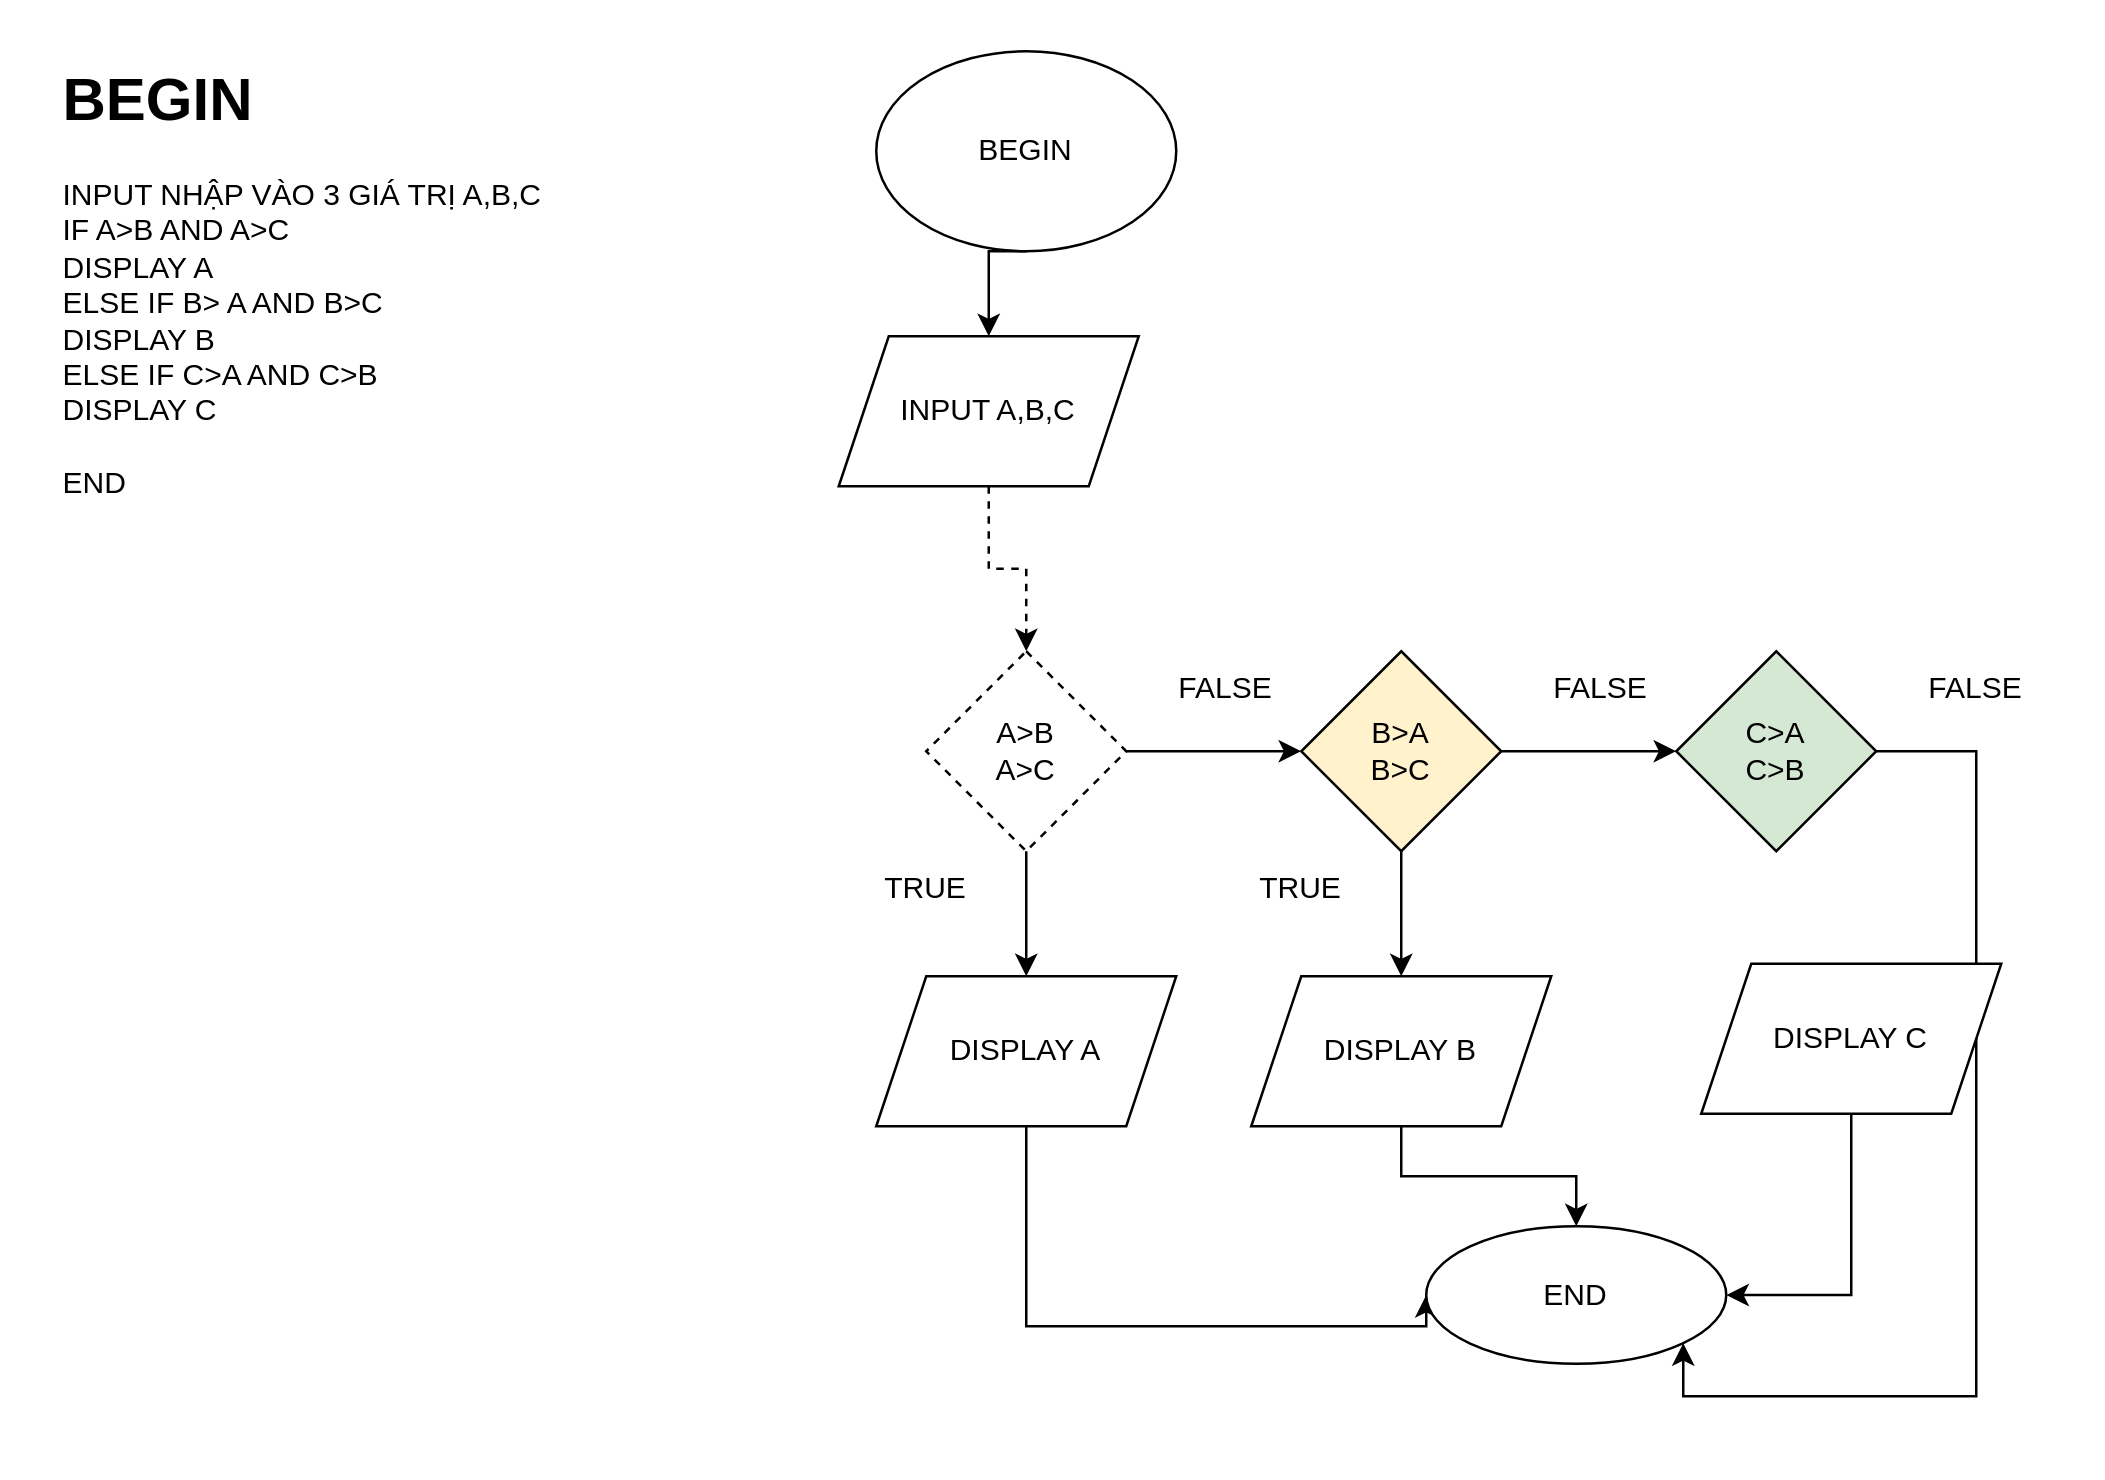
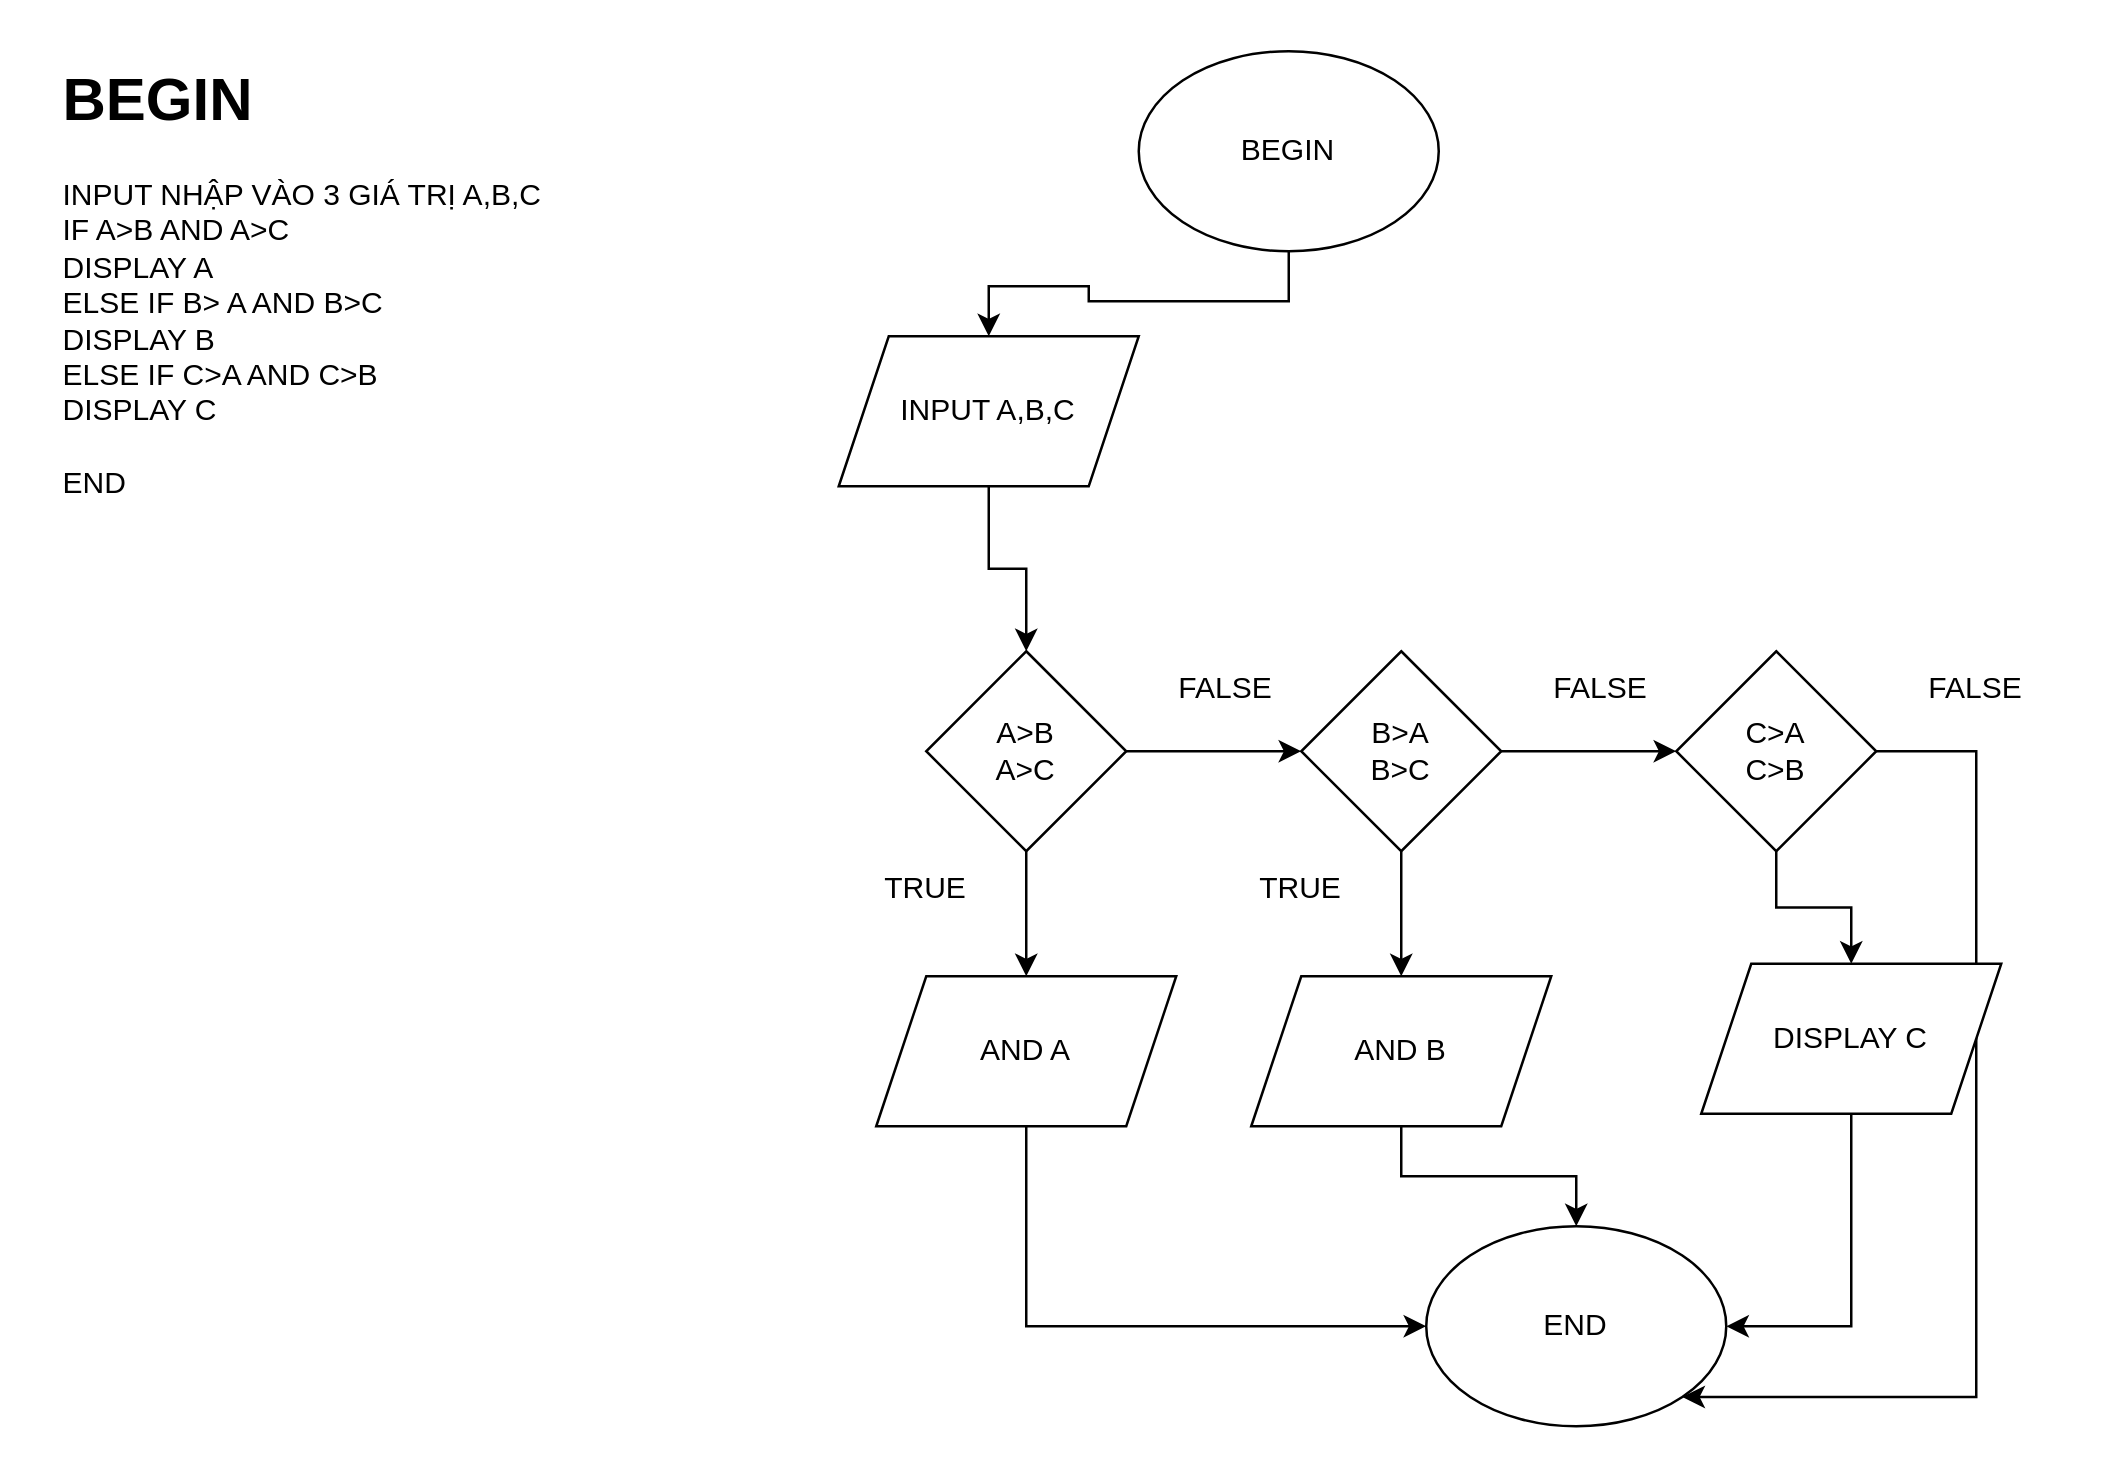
- <mxCell id="4" value="BEGIN" style="ellipse;whiteSpace=wrap;html=1;" vertex="1" parent="1"><mxGeometry x="350" y="20" width="120" height="80" as="geometry" /></mxCell>
+ <mxCell id="4" value="BEGIN" style="ellipse;whiteSpace=wrap;html=1;" vertex="1" parent="1"><mxGeometry x="455" y="20" width="120" height="80" as="geometry" /></mxCell>
- <mxCell id="5" style="edgeStyle=orthogonalEdgeStyle;rounded=0;orthogonalLoop=1;jettySize=auto;html=1;entryX=0.5;entryY=0;entryDx=0;entryDy=0;dashed=1;" edge="1" parent="1" source="6" target="9"><mxGeometry relative="1" as="geometry" /></mxCell>
+ <mxCell id="5" style="edgeStyle=orthogonalEdgeStyle;rounded=0;orthogonalLoop=1;jettySize=auto;html=1;entryX=0.5;entryY=0;entryDx=0;entryDy=0;" edge="1" parent="1" source="6" target="9"><mxGeometry relative="1" as="geometry" /></mxCell>
- <mxCell id="9" value="A&amp;gt;B&lt;br&gt;A&amp;gt;C" style="rhombus;whiteSpace=wrap;html=1;dashed=1;" vertex="1" parent="1"><mxGeometry x="370" y="260" width="80" height="80" as="geometry" /></mxCell>
+ <mxCell id="9" value="A&amp;gt;B&lt;br&gt;A&amp;gt;C" style="rhombus;whiteSpace=wrap;html=1;" vertex="1" parent="1"><mxGeometry x="370" y="260" width="80" height="80" as="geometry" /></mxCell>
- <mxCell id="14" value="B&amp;gt;A&lt;br&gt;B&amp;gt;C" style="rhombus;whiteSpace=wrap;html=1;fillColor=#fff2cc;" vertex="1" parent="1"><mxGeometry x="520" y="260" width="80" height="80" as="geometry" /></mxCell>
+ <mxCell id="14" value="B&amp;gt;A&lt;br&gt;B&amp;gt;C" style="rhombus;whiteSpace=wrap;html=1;" vertex="1" parent="1"><mxGeometry x="520" y="260" width="80" height="80" as="geometry" /></mxCell>
- <mxCell id="23" value="C&amp;gt;A&lt;br&gt;C&amp;gt;B" style="rhombus;whiteSpace=wrap;html=1;fillColor=#d5e8d4;" vertex="1" parent="1"><mxGeometry x="670" y="260" width="80" height="80" as="geometry" /></mxCell>
+ <mxCell id="23" value="C&amp;gt;A&lt;br&gt;C&amp;gt;B" style="rhombus;whiteSpace=wrap;html=1;" vertex="1" parent="1"><mxGeometry x="670" y="260" width="80" height="80" as="geometry" /></mxCell>
+ <mxCell id="21" style="edgeStyle=orthogonalEdgeStyle;rounded=0;orthogonalLoop=1;jettySize=auto;html=1;entryX=0.5;entryY=0;entryDx=0;entryDy=0;" edge="1" parent="1" source="23" target="25"><mxGeometry relative="1" as="geometry"><mxPoint x="710" y="400" as="targetPoint" /></mxGeometry></mxCell>
- <mxCell id="11" value="DISPLAY A" style="shape=parallelogram;perimeter=parallelogramPerimeter;whiteSpace=wrap;html=1;fixedSize=1;" vertex="1" parent="1"><mxGeometry x="350" y="390" width="120" height="60" as="geometry" /></mxCell>
+ <mxCell id="11" value="AND A" style="shape=parallelogram;perimeter=parallelogramPerimeter;whiteSpace=wrap;html=1;fixedSize=1;" vertex="1" parent="1"><mxGeometry x="350" y="390" width="120" height="60" as="geometry" /></mxCell>
- <mxCell id="18" value="DISPLAY B" style="shape=parallelogram;perimeter=parallelogramPerimeter;whiteSpace=wrap;html=1;fixedSize=1;" vertex="1" parent="1"><mxGeometry x="500" y="390" width="120" height="60" as="geometry" /></mxCell>
+ <mxCell id="18" value="AND B" style="shape=parallelogram;perimeter=parallelogramPerimeter;whiteSpace=wrap;html=1;fixedSize=1;" vertex="1" parent="1"><mxGeometry x="500" y="390" width="120" height="60" as="geometry" /></mxCell>
- <mxCell id="27" value="END" style="ellipse;whiteSpace=wrap;html=1;" vertex="1" parent="1"><mxGeometry x="570" y="490" width="120" height="55" as="geometry" /></mxCell>
+ <mxCell id="27" value="END" style="ellipse;whiteSpace=wrap;html=1;" vertex="1" parent="1"><mxGeometry x="570" y="490" width="120" height="80" as="geometry" /></mxCell>
